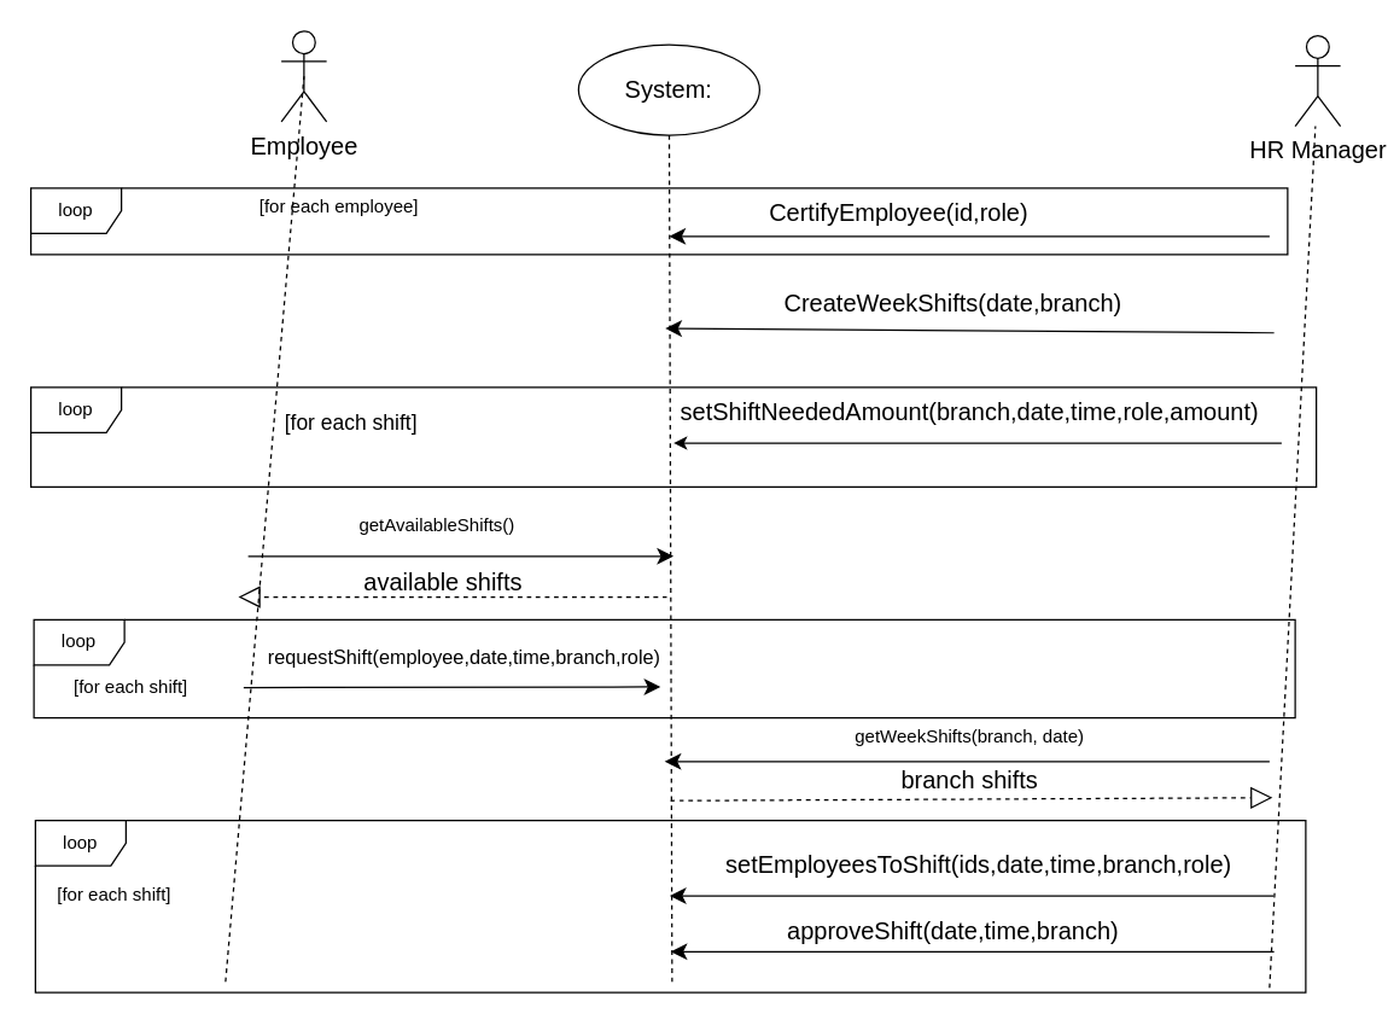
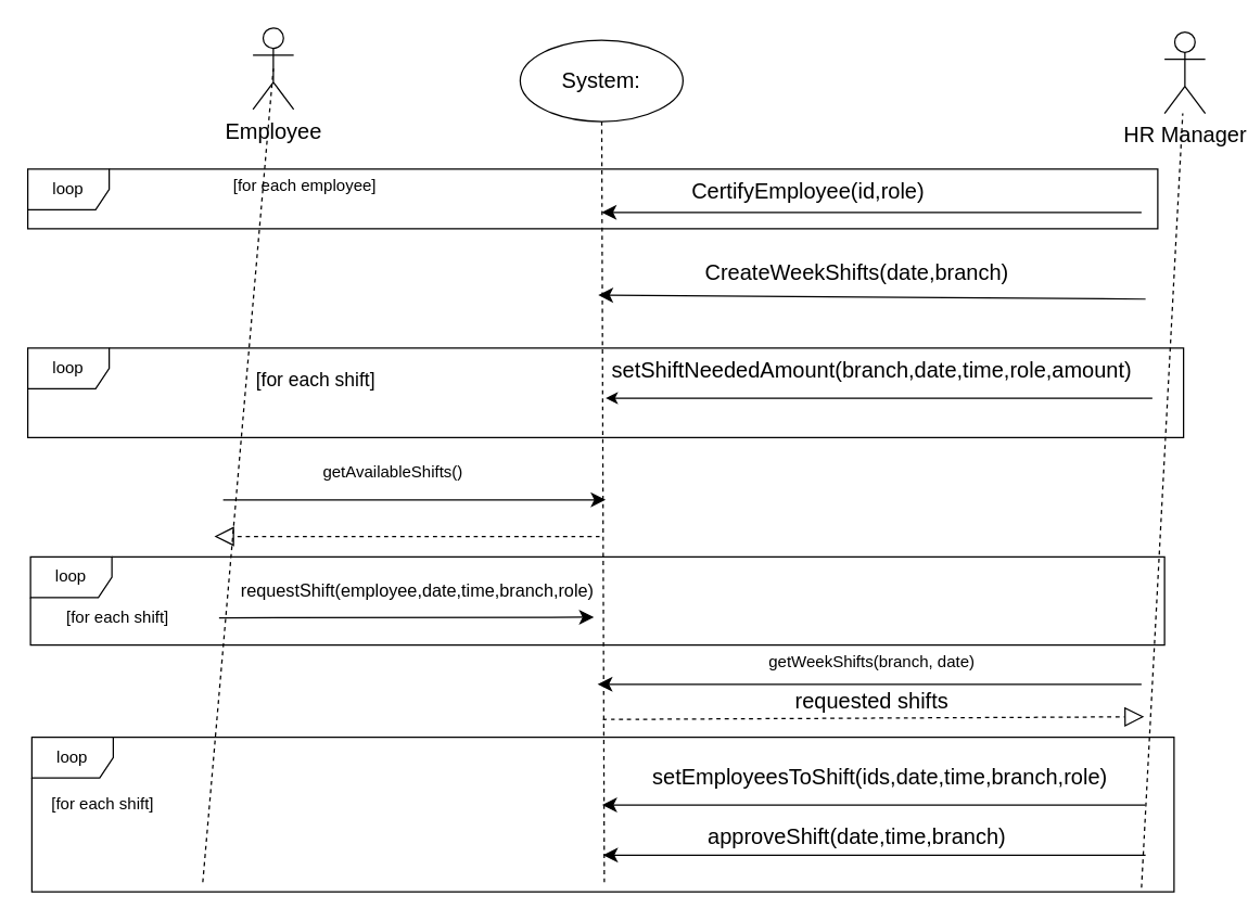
- <mxCell id="19" value="available shifts" style="text;html=1;align=center;verticalAlign=middle;resizable=0;points=[];autosize=1;strokeColor=none;fillColor=none;fontSize=16;" parent="1" vertex="1"><mxGeometry x="231" y="369" width="123" height="31" as="geometry" /></mxCell>
- <mxCell id="21" value="branch shifts" style="text;html=1;align=center;verticalAlign=middle;resizable=0;points=[];autosize=1;strokeColor=none;fillColor=none;fontSize=16;" parent="1" vertex="1"><mxGeometry x="576.5" y="500" width="131" height="31" as="geometry" /></mxCell>
+ <mxCell id="21" value="requested shifts" style="text;html=1;align=center;verticalAlign=middle;resizable=0;points=[];autosize=1;strokeColor=none;fillColor=none;fontSize=16;" parent="1" vertex="1"><mxGeometry x="576.5" y="500" width="131" height="31" as="geometry" /></mxCell>
